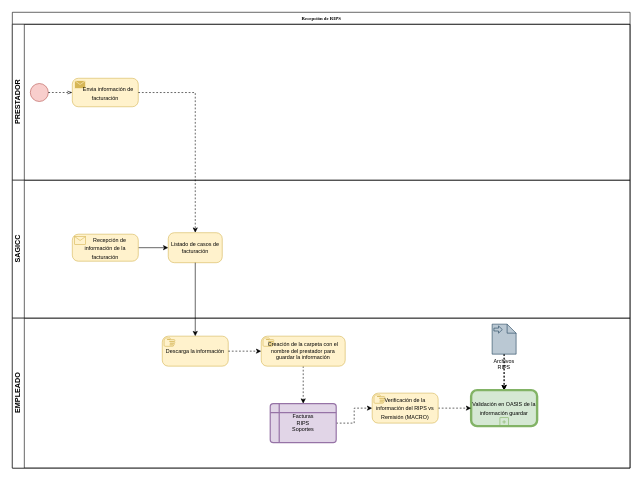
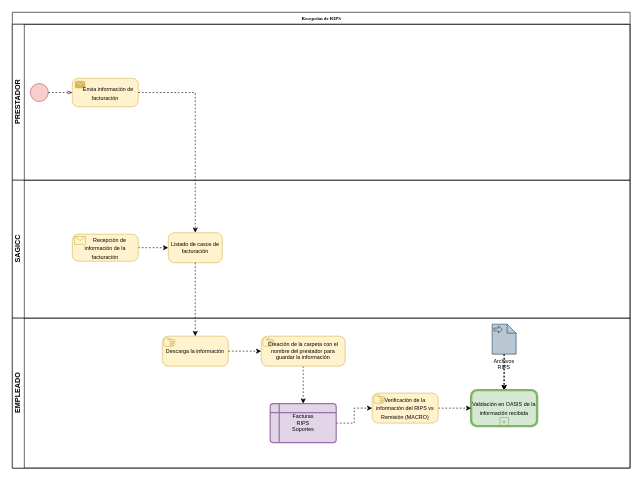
- <mxCell id="8" style="edgeStyle=orthogonalEdgeStyle;rounded=0;orthogonalLoop=1;jettySize=auto;html=1;fontSize=9;dashed=0;entryX=0;entryY=0.5;entryDx=0;entryDy=0;entryPerimeter=0;" parent="7" source="9" target="10" edge="1"><mxGeometry relative="1" as="geometry"><mxPoint x="300.0" y="75" as="targetPoint" /></mxGeometry></mxCell>
+ <mxCell id="8" style="edgeStyle=orthogonalEdgeStyle;rounded=0;orthogonalLoop=1;jettySize=auto;html=1;fontSize=9;dashed=1;entryX=0;entryY=0.5;entryDx=0;entryDy=0;entryPerimeter=0;" parent="7" source="9" target="10" edge="1"><mxGeometry relative="1" as="geometry"><mxPoint x="300.0" y="75" as="targetPoint" /></mxGeometry></mxCell>
- <mxCell id="26" style="edgeStyle=orthogonalEdgeStyle;rounded=0;orthogonalLoop=1;jettySize=auto;html=1;entryX=0.5;entryY=0;entryDx=0;entryDy=0;entryPerimeter=0;dashed=0;fontSize=9;" parent="2" source="10" target="12" edge="1"><mxGeometry relative="1" as="geometry" /></mxCell>
+ <mxCell id="26" style="edgeStyle=orthogonalEdgeStyle;rounded=0;orthogonalLoop=1;jettySize=auto;html=1;entryX=0.5;entryY=0;entryDx=0;entryDy=0;entryPerimeter=0;dashed=1;fontSize=9;" parent="2" source="10" target="12" edge="1"><mxGeometry relative="1" as="geometry" /></mxCell>
- <mxCell id="20" value="&lt;font style=&quot;font-size: 9px;&quot;&gt;Validación en OASIS de la información guardar&lt;/font&gt;" style="points=[[0.25,0,0],[0.5,0,0],[0.75,0,0],[1,0.25,0],[1,0.5,0],[1,0.75,0],[0.75,1,0],[0.5,1,0],[0.25,1,0],[0,0.75,0],[0,0.5,0],[0,0.25,0]];shape=mxgraph.bpmn.task;whiteSpace=wrap;rectStyle=rounded;size=10;html=1;bpmnShapeType=call;isLoopSub=1;fillColor=#d5e8d4;strokeColor=#82b366;" vertex="1" parent="11"><mxGeometry x="765" y="120" width="110" height="60" as="geometry" /></mxCell>
+ <mxCell id="20" value="&lt;font style=&quot;font-size: 9px;&quot;&gt;Validación en OASIS de la información recibida&lt;/font&gt;" style="points=[[0.25,0,0],[0.5,0,0],[0.75,0,0],[1,0.25,0],[1,0.5,0],[1,0.75,0],[0.75,1,0],[0.5,1,0],[0.25,1,0],[0,0.75,0],[0,0.5,0],[0,0.25,0]];shape=mxgraph.bpmn.task;whiteSpace=wrap;rectStyle=rounded;size=10;html=1;bpmnShapeType=call;isLoopSub=1;fillColor=#d5e8d4;strokeColor=#82b366;" vertex="1" parent="11"><mxGeometry x="765" y="120" width="110" height="60" as="geometry" /></mxCell>
